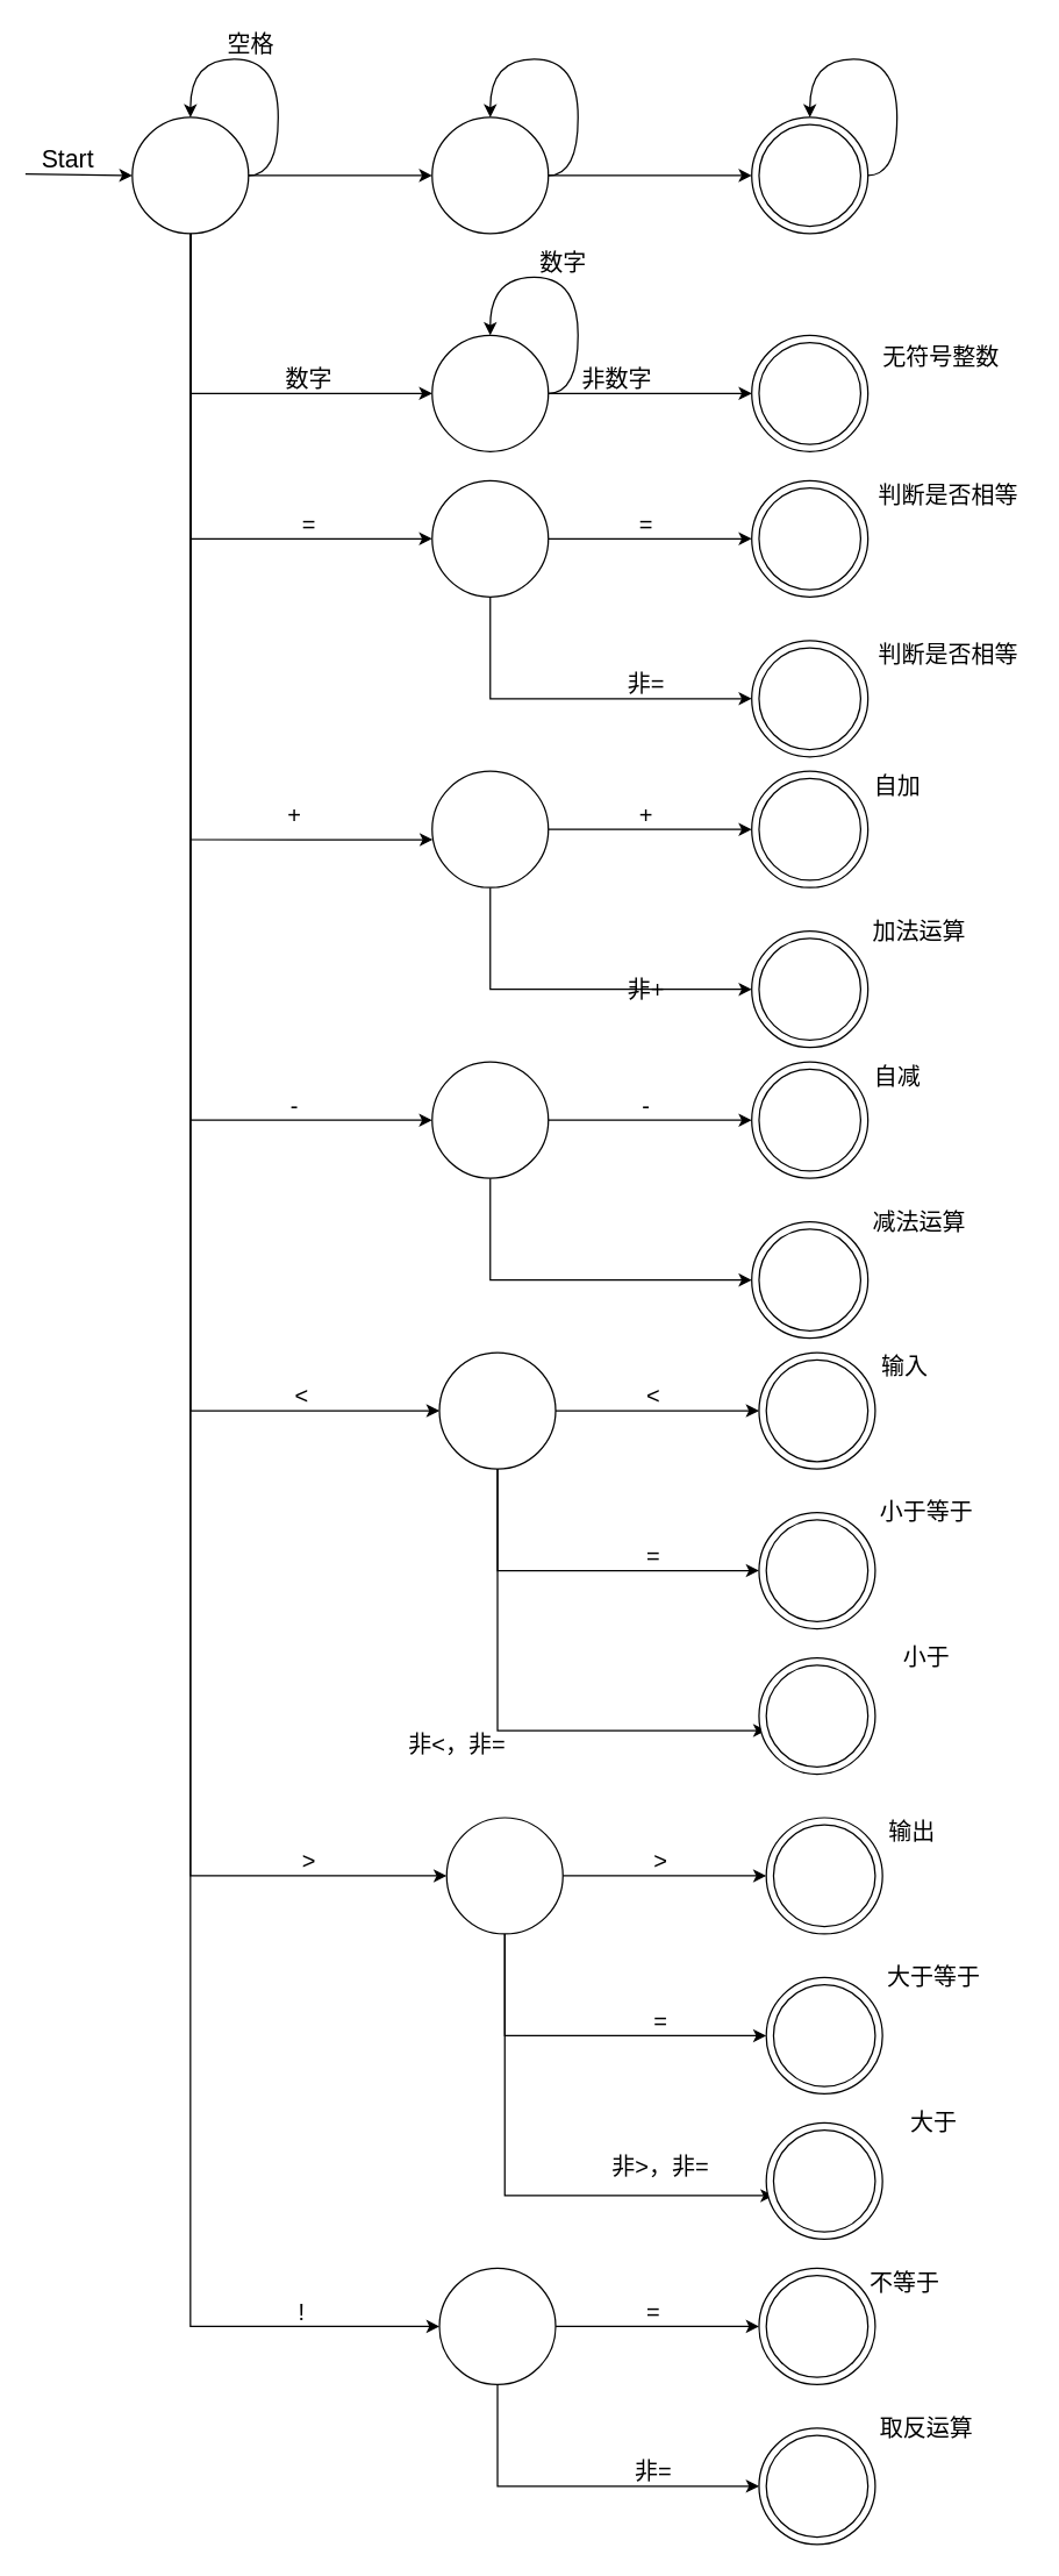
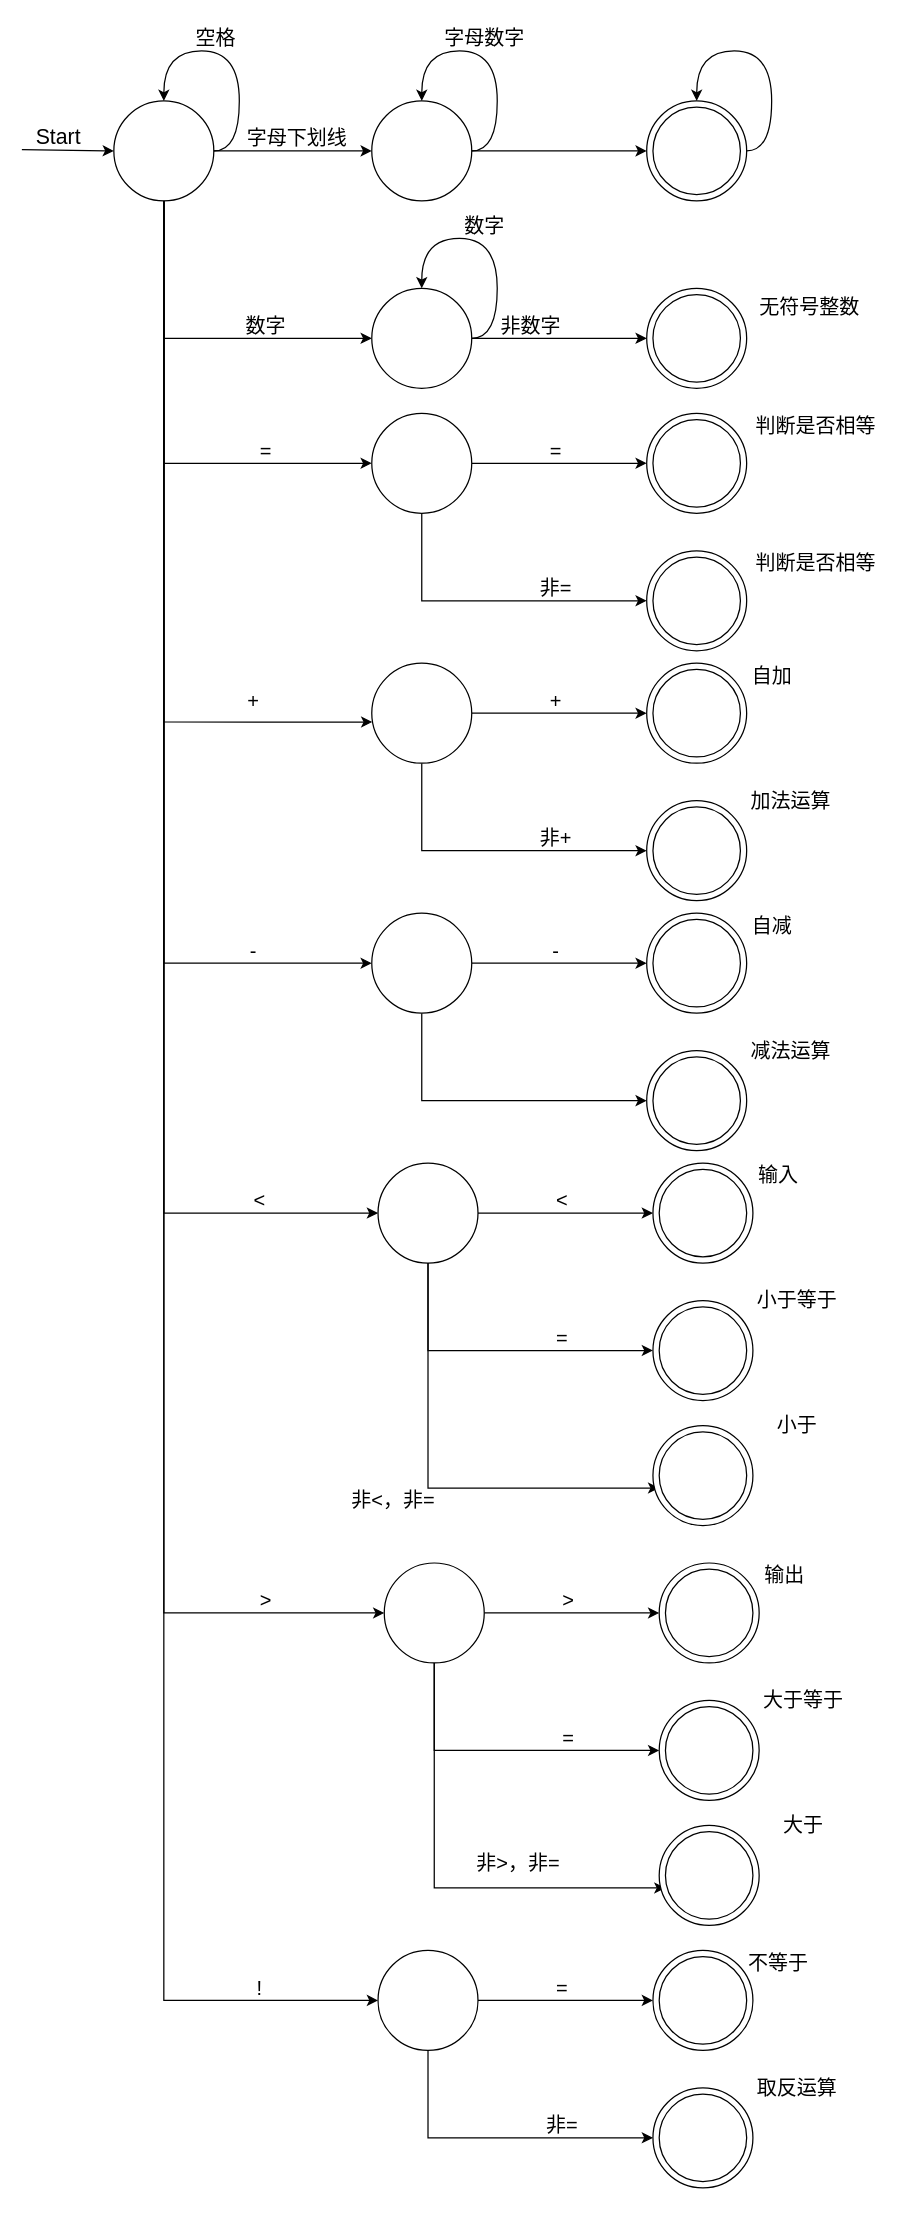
+ <mxCell id="14" value="&lt;font style=&quot;font-size: 16px&quot;&gt;字母数字&lt;/font&gt;" style="text;html=1;align=center;verticalAlign=middle;resizable=0;points=[];autosize=1;strokeColor=none;" vertex="1" parent="1"><mxGeometry x="347" y="20" width="80" height="20" as="geometry" /></mxCell>
+ <mxCell id="19" value="&lt;font style=&quot;font-size: 16px&quot;&gt;字母下划线&lt;/font&gt;" style="text;html=1;align=center;verticalAlign=middle;resizable=0;points=[];autosize=1;strokeColor=none;" vertex="1" parent="1"><mxGeometry x="187" y="100" width="100" height="20" as="geometry" /></mxCell>
- <mxCell id="51" value="&lt;font style=&quot;font-size: 16px&quot;&gt;非+&lt;/font&gt;" style="text;html=1;align=center;verticalAlign=middle;resizable=0;points=[];autosize=1;strokeColor=none;" vertex="1" parent="1"><mxGeometry x="423.5" y="670" width="40" height="20" as="geometry" /></mxCell>
+ <mxCell id="51" value="&lt;font style=&quot;font-size: 16px&quot;&gt;非+&lt;/font&gt;" style="text;html=1;align=center;verticalAlign=middle;resizable=0;points=[];autosize=1;strokeColor=none;" vertex="1" parent="1"><mxGeometry x="423.5" y="660" width="40" height="20" as="geometry" /></mxCell>
- <mxCell id="97" value="&lt;span style=&quot;font-size: 16px&quot;&gt;非&amp;gt;，非=&lt;/span&gt;" style="text;html=1;align=center;verticalAlign=middle;resizable=0;points=[];autosize=1;strokeColor=none;" vertex="1" parent="1"><mxGeometry x="413.5" y="1480" width="80" height="20" as="geometry" /></mxCell>
+ <mxCell id="97" value="&lt;span style=&quot;font-size: 16px&quot;&gt;非&amp;gt;，非=&lt;/span&gt;" style="text;html=1;align=center;verticalAlign=middle;resizable=0;points=[];autosize=1;strokeColor=none;" vertex="1" parent="1"><mxGeometry x="373.5" y="1480" width="80" height="20" as="geometry" /></mxCell>
